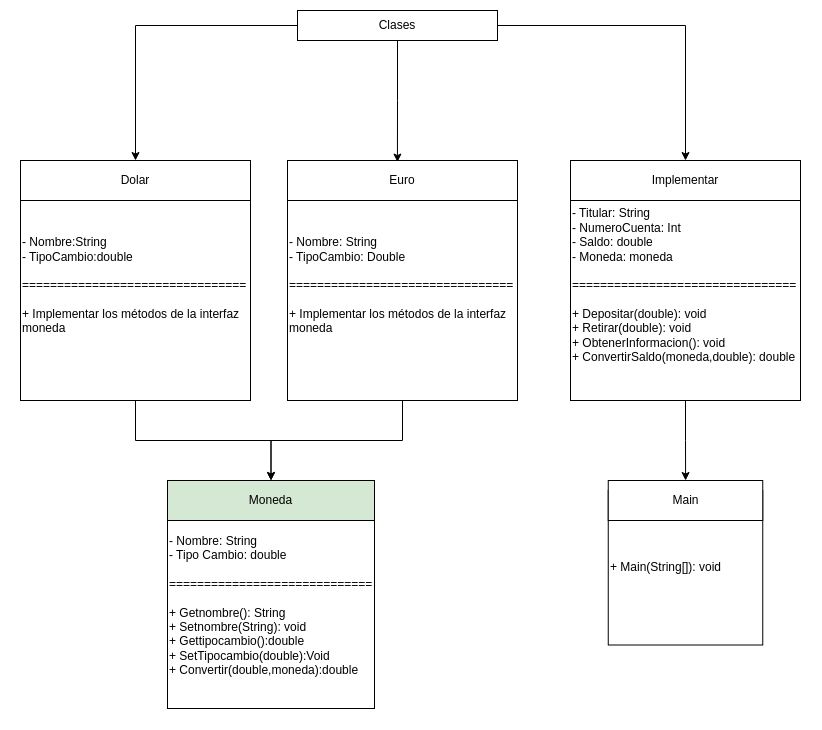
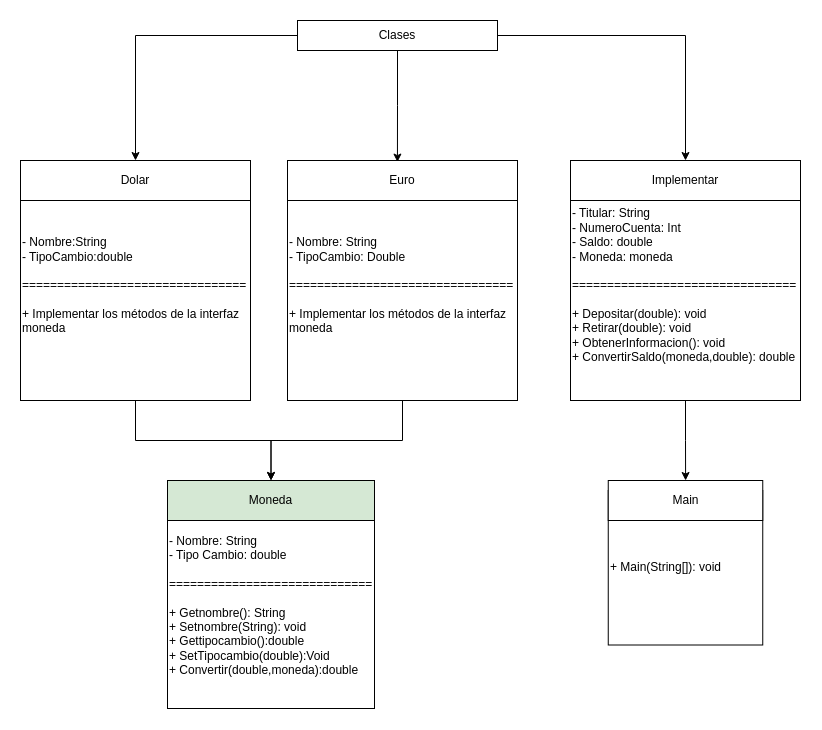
- <mxCell id="19" value="Clases" style="rounded=0;whiteSpace=wrap;html=1;" vertex="1" parent="1"><mxGeometry x="297" y="10" width="200" height="30" as="geometry" /></mxCell>
+ <mxCell id="19" value="Clases" style="rounded=0;whiteSpace=wrap;html=1;" vertex="1" parent="1"><mxGeometry x="297" width="200" height="30" as="geometry" y="20" /></mxCell>
